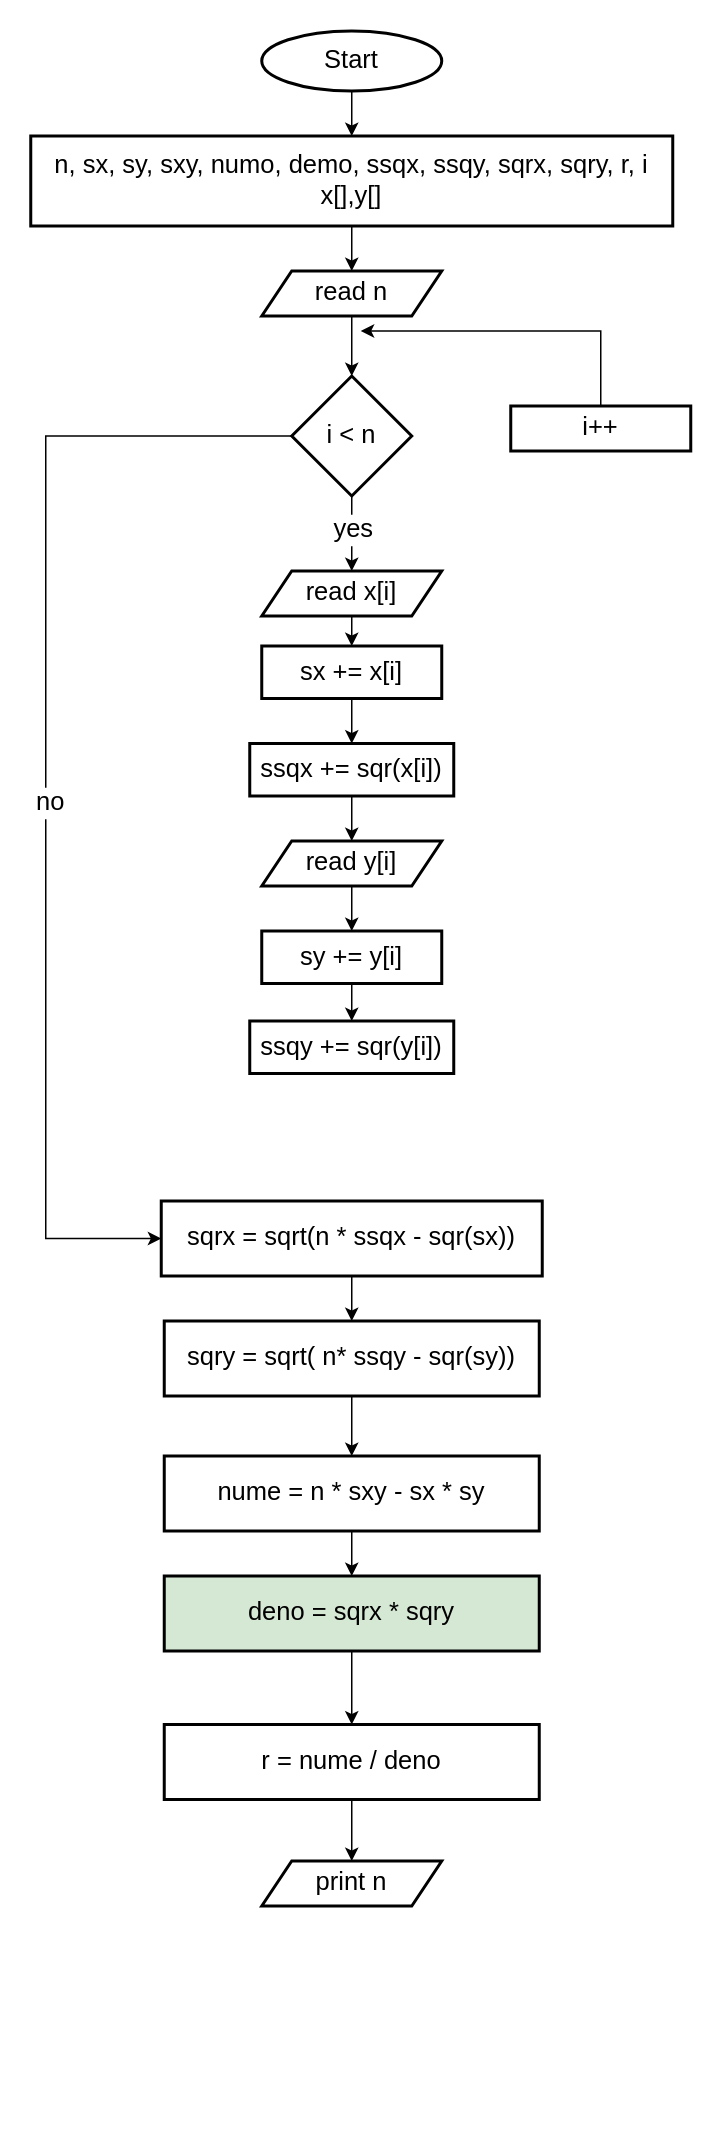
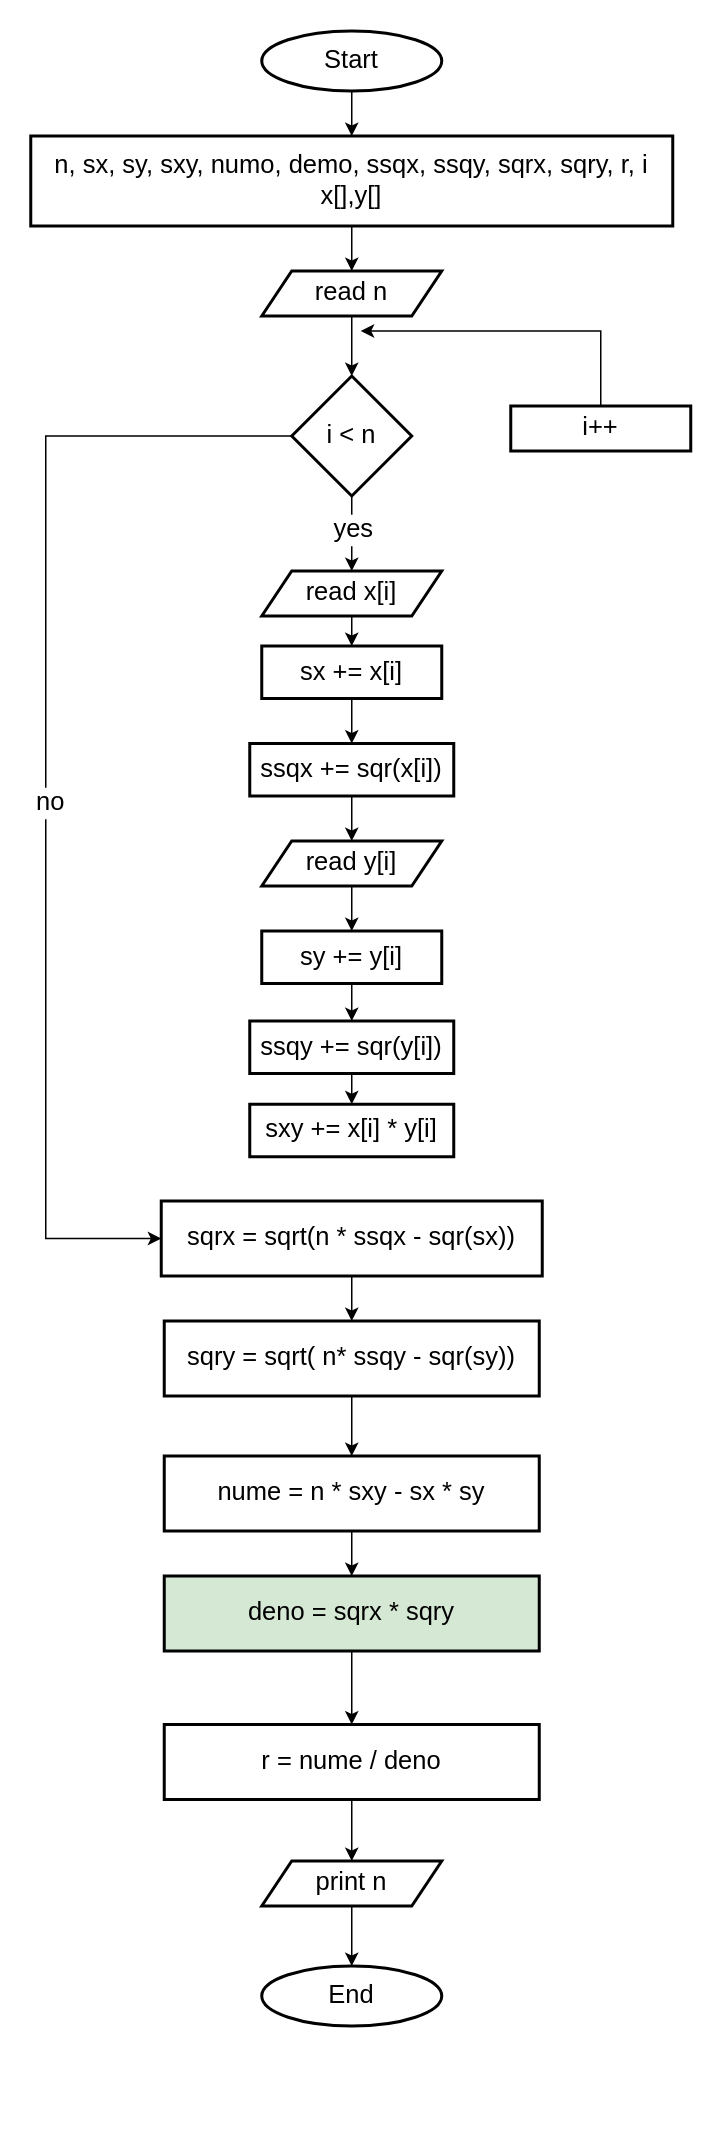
+ <mxCell id="26" style="edgeStyle=orthogonalEdgeStyle;rounded=0;orthogonalLoop=1;jettySize=auto;html=1;exitX=0.5;exitY=1;exitDx=0;exitDy=0;entryX=0.5;entryY=0;entryDx=0;entryDy=0;fontSize=17;" edge="1" parent="1" source="27" target="21"><mxGeometry relative="1" as="geometry" /></mxCell>
+ <mxCell id="21" value="sxy += x[i] * y[i]" style="rounded=0;whiteSpace=wrap;html=1;strokeWidth=2;fontSize=17;" vertex="1" parent="1"><mxGeometry x="166" y="735.5" width="136" height="35" as="geometry" /></mxCell>
+ <mxCell id="39" style="edgeStyle=orthogonalEdgeStyle;rounded=0;orthogonalLoop=1;jettySize=auto;html=1;exitX=0.5;exitY=1;exitDx=0;exitDy=0;entryX=0.5;entryY=0;entryDx=0;entryDy=0;fontSize=17;" edge="1" parent="1" source="40" target="38"><mxGeometry relative="1" as="geometry" /></mxCell>
+ <mxCell id="38" value="End" style="ellipse;whiteSpace=wrap;html=1;strokeWidth=2;fontSize=17;" vertex="1" parent="1"><mxGeometry x="174" y="1310" width="120" height="40" as="geometry" /></mxCell>
